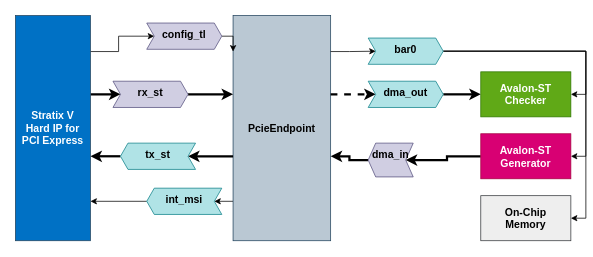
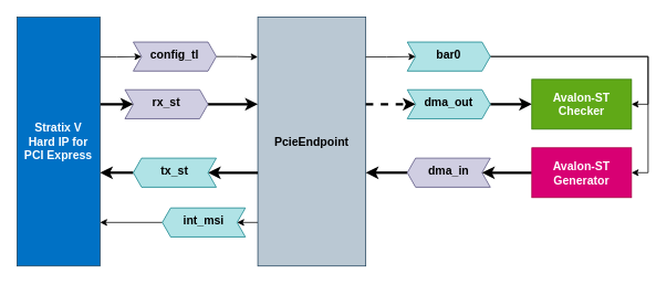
- <mxCell id="22" value="config_tl" style="shape=step;perimeter=stepPerimeter;whiteSpace=wrap;html=1;fixedSize=1;verticalAlign=top;size=10;fillColor=#d0cee2;strokeColor=#56517e;fontStyle=1;fontSize=14;" vertex="1" parent="1"><mxGeometry x="195" y="30" width="100" height="35" as="geometry" /></mxCell>
+ <mxCell id="22" value="config_tl" style="shape=step;perimeter=stepPerimeter;whiteSpace=wrap;html=1;fixedSize=1;verticalAlign=top;size=10;fillColor=#d0cee2;strokeColor=#56517e;fontStyle=1;fontSize=14;" vertex="1" parent="1"><mxGeometry x="160" y="50" width="100" height="35" as="geometry" /></mxCell>
- <mxCell id="14" value="dma_in" style="shape=step;perimeter=stepPerimeter;whiteSpace=wrap;html=1;fixedSize=1;verticalAlign=top;size=10;direction=west;fillColor=#d0cee2;strokeColor=#56517e;fontStyle=1;fontSize=14;" vertex="1" parent="1"><mxGeometry x="490" y="190" width="60" height="45" as="geometry" /></mxCell>
+ <mxCell id="14" value="dma_in" style="shape=step;perimeter=stepPerimeter;whiteSpace=wrap;html=1;fixedSize=1;verticalAlign=top;size=10;direction=west;fillColor=#d0cee2;strokeColor=#56517e;fontStyle=1;fontSize=14;" vertex="1" parent="1"><mxGeometry x="490" y="190" width="100" height="35" as="geometry" /></mxCell>
- <mxCell id="26" value="On-Chip Memory" style="rounded=0;whiteSpace=wrap;html=1;align=center;verticalAlign=middle;fontStyle=1;fontSize=14;spacing=5;fillColor=#eeeeee;strokeColor=#36393d;" vertex="1" parent="1"><mxGeometry x="640" y="260" width="120" height="60" as="geometry" /></mxCell>
- <mxCell id="11" style="edgeStyle=orthogonalEdgeStyle;rounded=0;orthogonalLoop=1;jettySize=auto;html=1;exitX=1;exitY=0.5;exitDx=0;exitDy=0;entryX=1;entryY=0.5;entryDx=0;entryDy=0;fontColor=#FFFFFF;strokeWidth=1;" edge="1" parent="1" source="12" target="26"><mxGeometry relative="1" as="geometry" /></mxCell>
